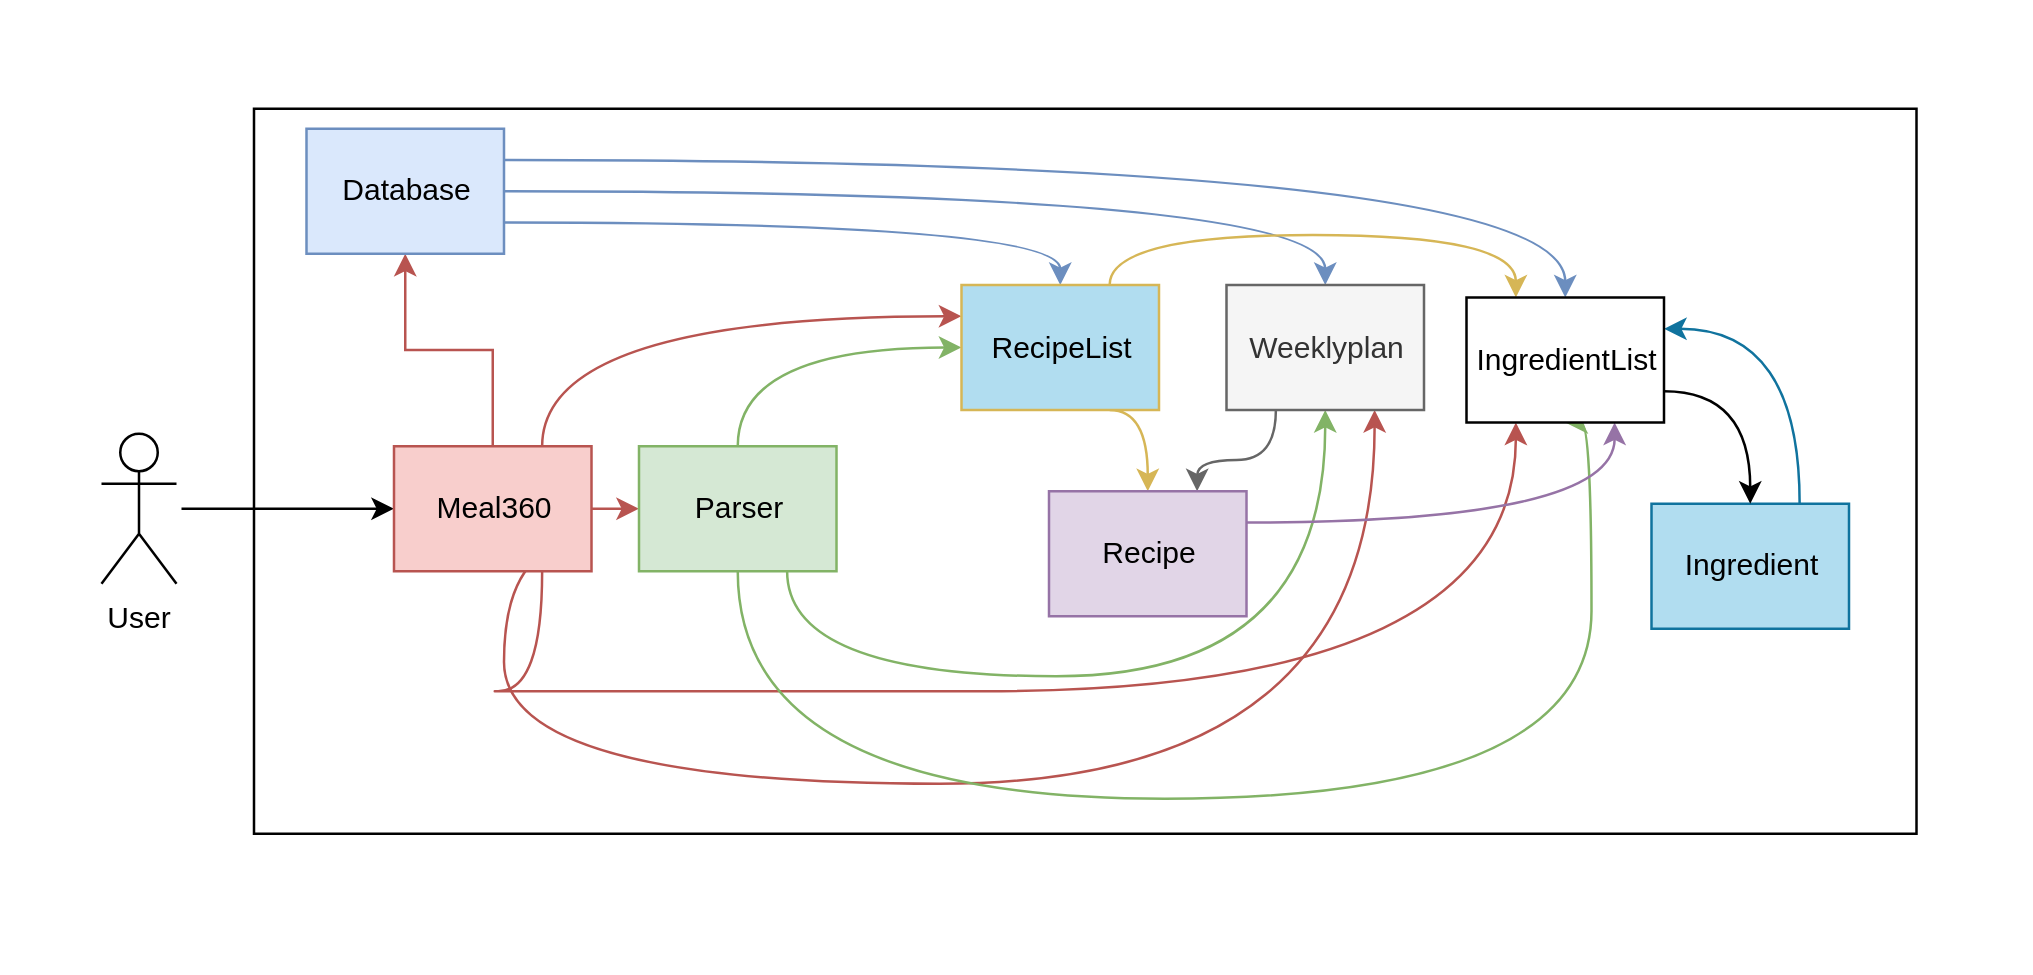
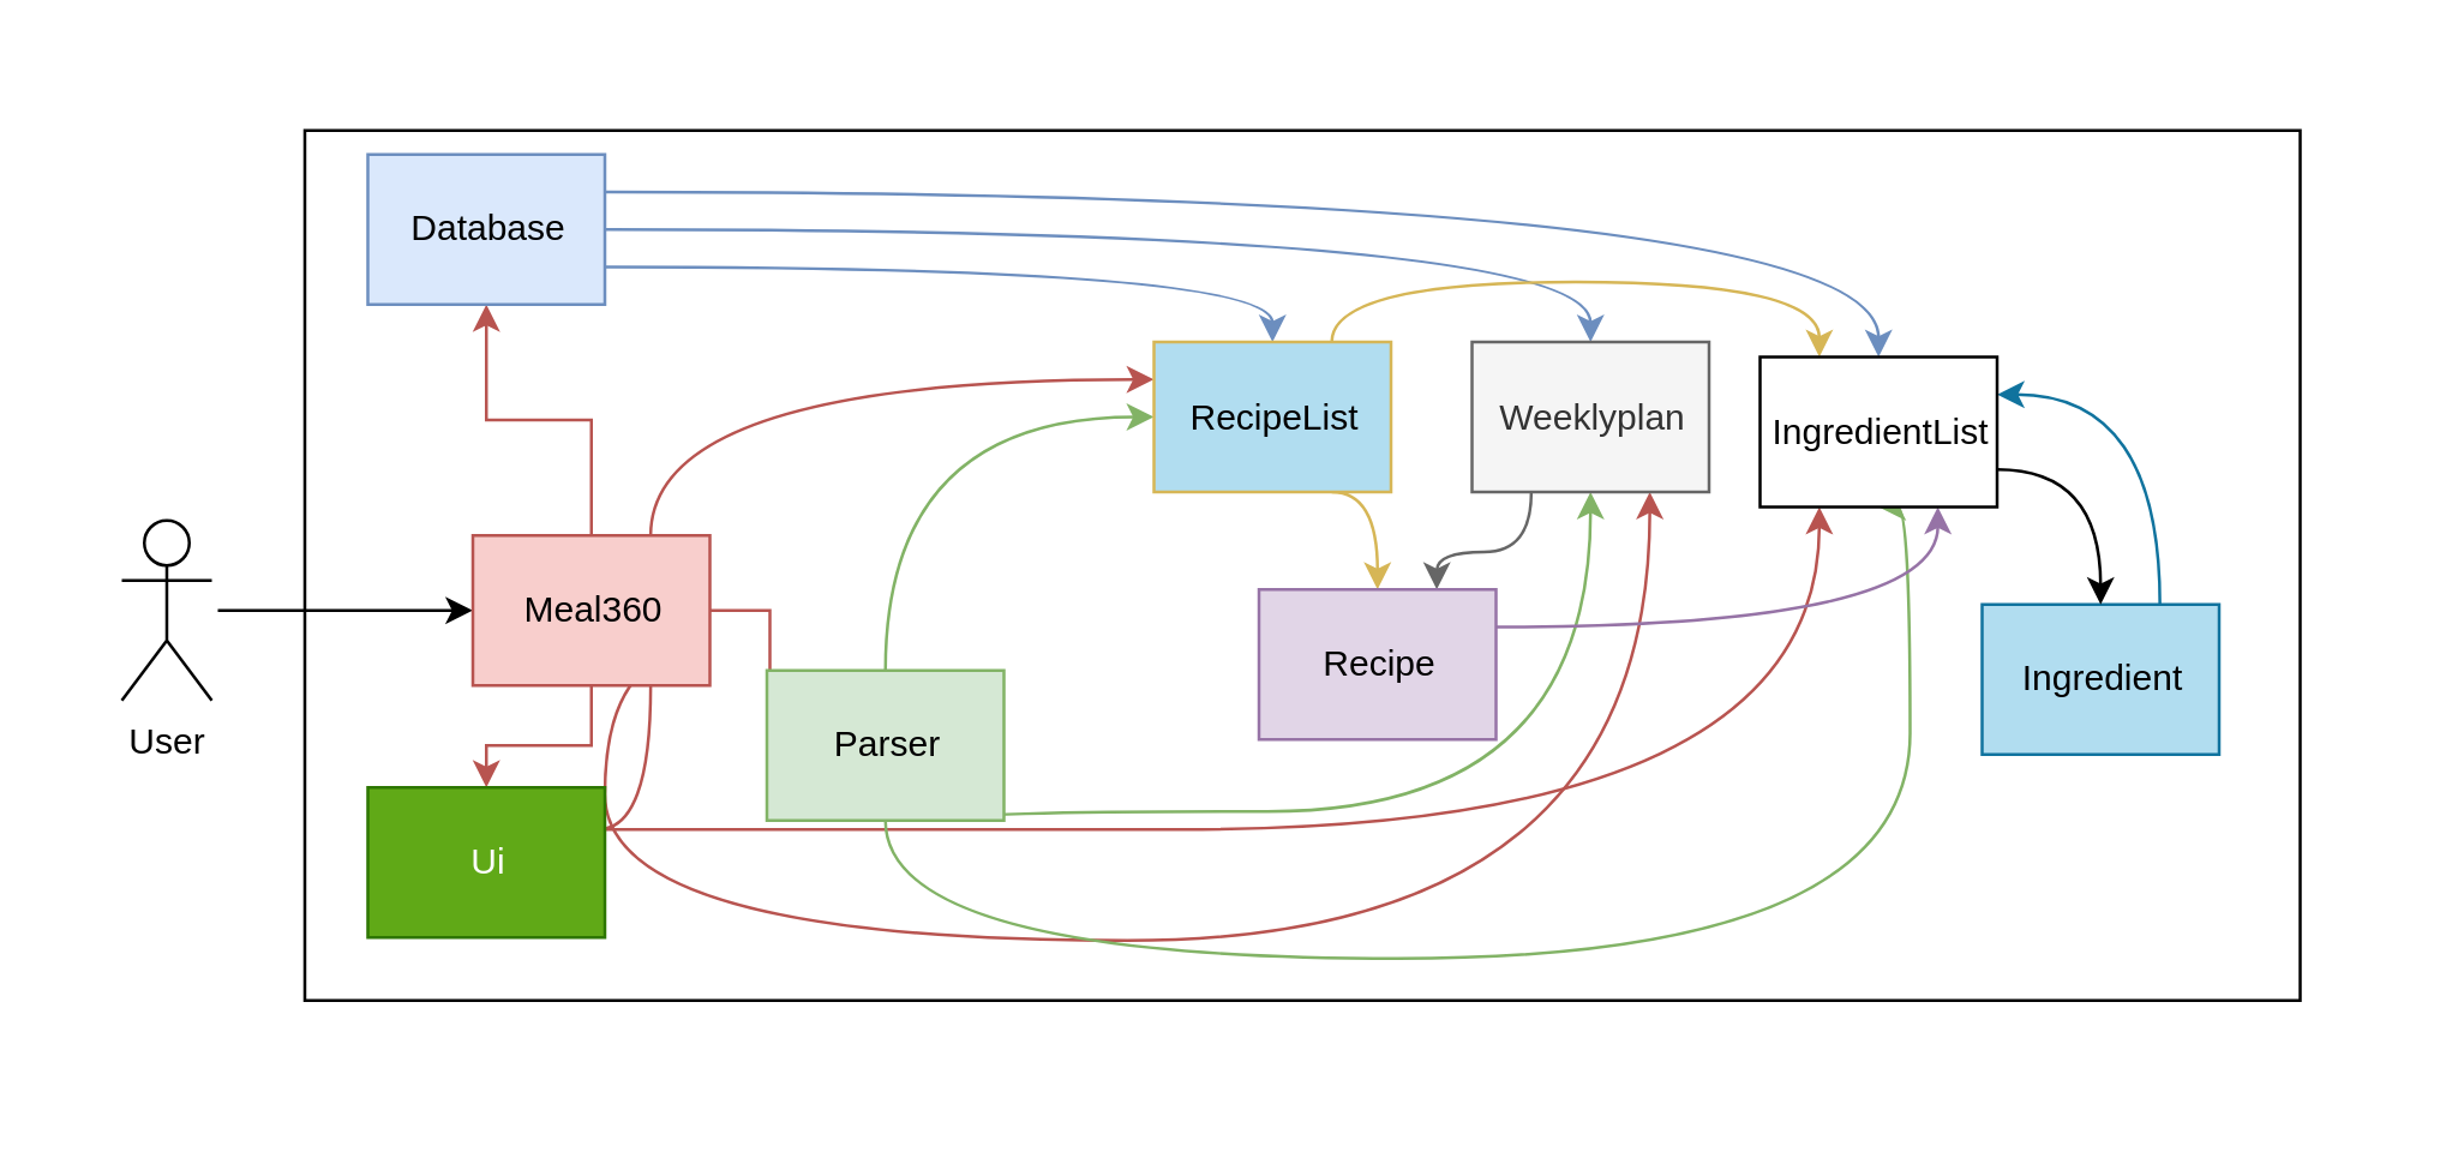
- <mxCell id="21" value="Parser" style="html=1;fillColor=#d5e8d4;strokeColor=#82b366;" vertex="1" parent="1"><mxGeometry x="255" y="178" width="79" height="50" as="geometry" /></mxCell>
+ <mxCell id="21" value="Parser" style="html=1;fillColor=#d5e8d4;strokeColor=#82b366;" vertex="1" parent="1"><mxGeometry x="255" y="223" width="79" height="50" as="geometry" /></mxCell>
+ <mxCell id="6" style="edgeStyle=orthogonalEdgeStyle;rounded=0;orthogonalLoop=1;jettySize=auto;html=1;exitX=0.5;exitY=1;exitDx=0;exitDy=0;entryX=0.5;entryY=0;entryDx=0;entryDy=0;fillColor=#f8cecc;strokeColor=#b85450;" edge="1" parent="1" source="12" target="17"><mxGeometry relative="1" as="geometry" /></mxCell>
+ <mxCell id="17" value="Ui" style="html=1;fillColor=#60a917;strokeColor=#2D7600;fontColor=#ffffff;" vertex="1" parent="1"><mxGeometry x="122" y="262" width="79" height="50" as="geometry" /></mxCell>
